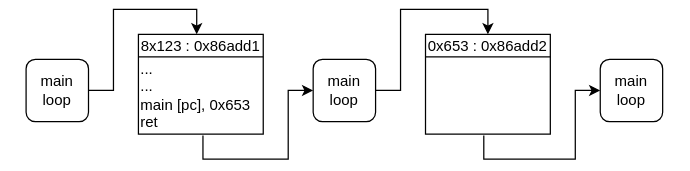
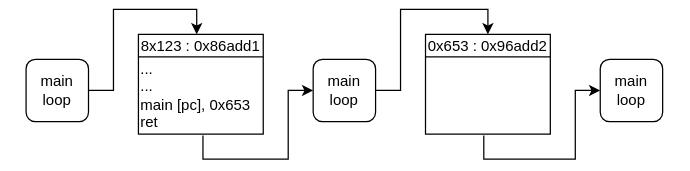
- <mxCell id="16" value="0x653 : 0x86add2" style="shape=partialRectangle;html=1;whiteSpace=wrap;connectable=0;overflow=hidden;fillColor=none;top=0;left=0;bottom=0;right=0;" parent="15" vertex="1"><mxGeometry width="100" height="18" as="geometry" /></mxCell>
+ <mxCell id="16" value="0x653 : 0x96add2" style="shape=partialRectangle;html=1;whiteSpace=wrap;connectable=0;overflow=hidden;fillColor=none;top=0;left=0;bottom=0;right=0;" parent="15" vertex="1"><mxGeometry width="100" height="18" as="geometry" /></mxCell>
